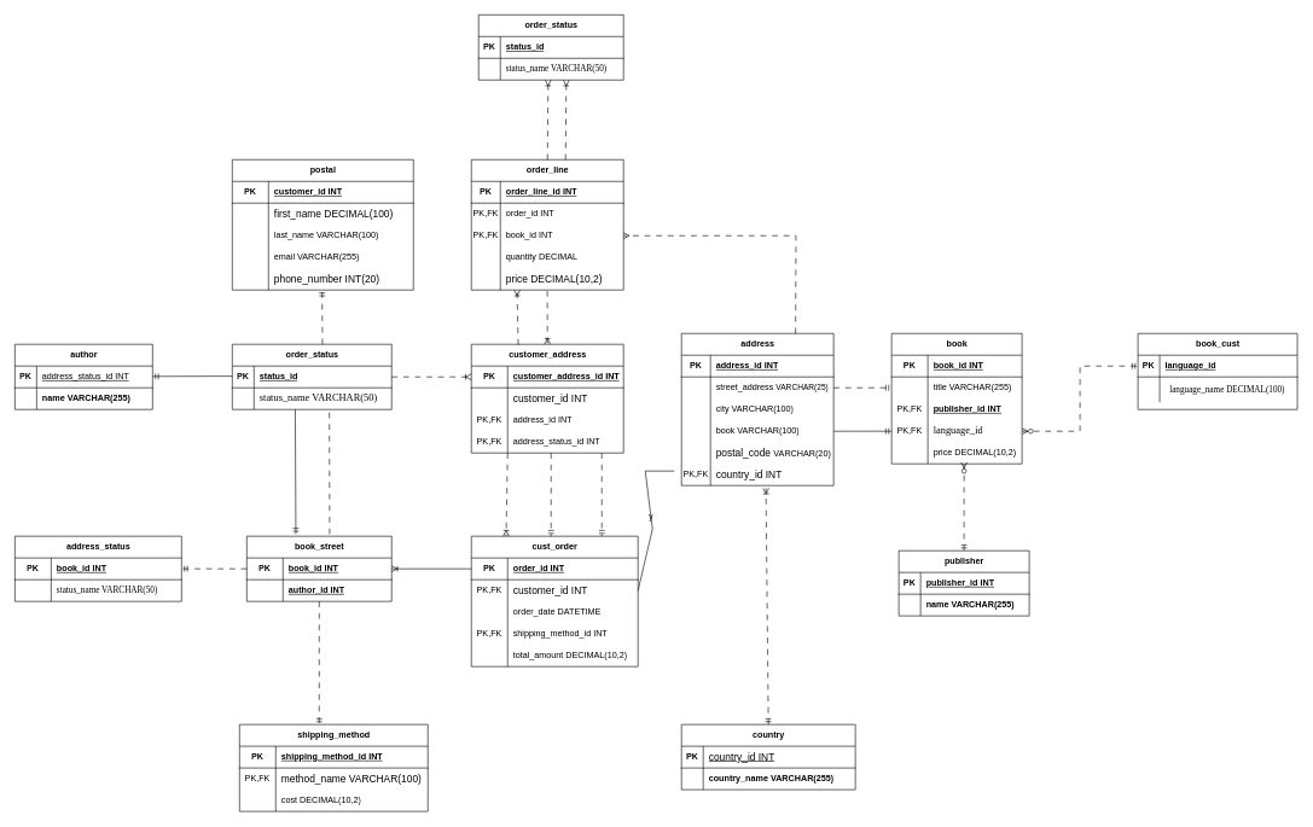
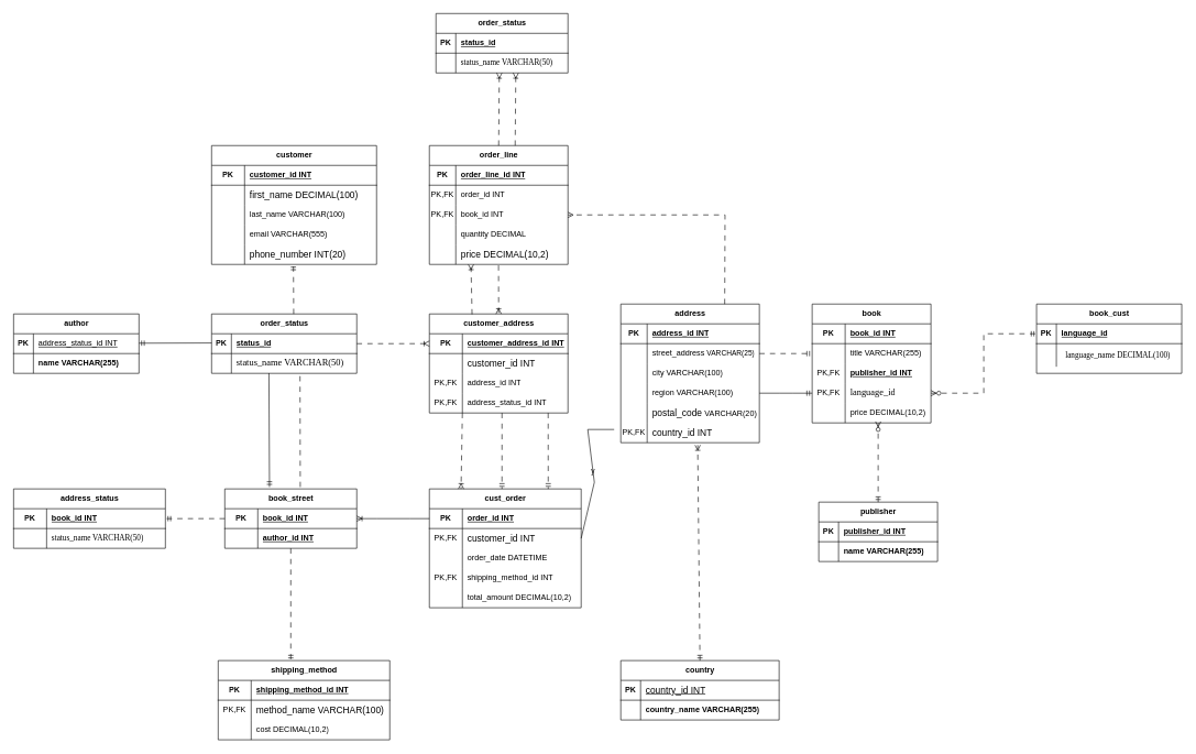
- <mxCell id="110" value="postal" style="shape=table;startSize=30;container=1;collapsible=1;childLayout=tableLayout;fixedRows=1;rowLines=0;fontStyle=1;align=center;resizeLast=1;html=1;labelBackgroundColor=none;rounded=0;" vertex="1" parent="1"><mxGeometry x="320" y="220" width="250" height="180" as="geometry" /></mxCell>
+ <mxCell id="110" value="customer" style="shape=table;startSize=30;container=1;collapsible=1;childLayout=tableLayout;fixedRows=1;rowLines=0;fontStyle=1;align=center;resizeLast=1;html=1;labelBackgroundColor=none;rounded=0;" vertex="1" parent="1"><mxGeometry x="320" y="220" width="250" height="180" as="geometry" /></mxCell>
- <mxCell id="122" value="email VARCHAR(255)" style="shape=partialRectangle;connectable=0;fillColor=none;top=0;left=0;bottom=0;right=0;align=left;spacingLeft=6;overflow=hidden;whiteSpace=wrap;html=1;labelBackgroundColor=none;rounded=0;" vertex="1" parent="120"><mxGeometry x="50" width="200" height="30" as="geometry"><mxRectangle width="200" height="30" as="alternateBounds" /></mxGeometry></mxCell>
+ <mxCell id="122" value="email VARCHAR(555)" style="shape=partialRectangle;connectable=0;fillColor=none;top=0;left=0;bottom=0;right=0;align=left;spacingLeft=6;overflow=hidden;whiteSpace=wrap;html=1;labelBackgroundColor=none;rounded=0;" vertex="1" parent="120"><mxGeometry x="50" width="200" height="30" as="geometry"><mxRectangle width="200" height="30" as="alternateBounds" /></mxGeometry></mxCell>
- <mxCell id="73" value="book VARCHAR(100)" style="shape=partialRectangle;connectable=0;fillColor=none;top=0;left=0;bottom=0;right=0;align=left;spacingLeft=6;overflow=hidden;whiteSpace=wrap;html=1;labelBackgroundColor=none;rounded=0;" vertex="1" parent="71"><mxGeometry x="40" width="170" height="30" as="geometry"><mxRectangle width="170" height="30" as="alternateBounds" /></mxGeometry></mxCell>
+ <mxCell id="73" value="region VARCHAR(100)" style="shape=partialRectangle;connectable=0;fillColor=none;top=0;left=0;bottom=0;right=0;align=left;spacingLeft=6;overflow=hidden;whiteSpace=wrap;html=1;labelBackgroundColor=none;rounded=0;" vertex="1" parent="71"><mxGeometry x="40" width="170" height="30" as="geometry"><mxRectangle width="170" height="30" as="alternateBounds" /></mxGeometry></mxCell>
